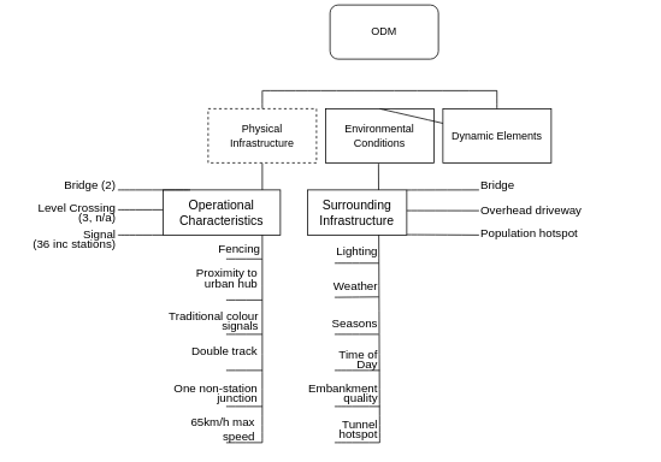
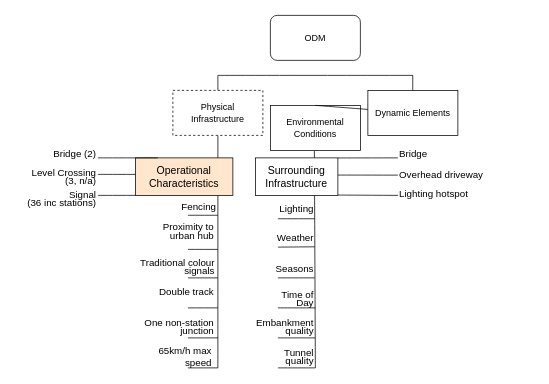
- <mxCell id="4" value="ODM" style="rounded=1;whiteSpace=wrap;html=1;" vertex="1" parent="1"><mxGeometry x="365" y="5" width="120" height="60" as="geometry" /></mxCell>
+ <mxCell id="4" value="ODM" style="rounded=1;whiteSpace=wrap;html=1;" vertex="1" parent="1"><mxGeometry x="360" y="20" width="120" height="60" as="geometry" /></mxCell>
- <mxCell id="6" value="Environmental Conditions" style="rounded=0;whiteSpace=wrap;html=1;" vertex="1" parent="1"><mxGeometry x="360" y="120" width="120" height="60" as="geometry" /></mxCell>
+ <mxCell id="6" value="Environmental Conditions" style="rounded=0;whiteSpace=wrap;html=1;" vertex="1" parent="1"><mxGeometry x="360" y="140" width="120" height="60" as="geometry" /></mxCell>
- <mxCell id="7" value="&lt;font style=&quot;font-size: 14px;&quot;&gt;Operational Characteristics&lt;/font&gt;" style="rounded=0;whiteSpace=wrap;html=1;" vertex="1" parent="1"><mxGeometry x="180" y="210" width="130" height="50" as="geometry" /></mxCell>
+ <mxCell id="7" value="&lt;font style=&quot;font-size: 14px;&quot;&gt;Operational Characteristics&lt;/font&gt;" style="rounded=0;whiteSpace=wrap;html=1;fillColor=#ffe6cc;" vertex="1" parent="1"><mxGeometry x="180" y="210" width="130" height="50" as="geometry" /></mxCell>
- <mxCell id="37" value="&lt;div style=&quot;line-height: 80%;&quot;&gt;&lt;div&gt;&lt;font style=&quot;line-height: 80%;&quot;&gt;Population hotspot&lt;/font&gt;&lt;/div&gt;&lt;/div&gt;" style="text;html=1;align=left;verticalAlign=middle;whiteSpace=wrap;rounded=0;fontSize=13;" vertex="1" parent="1"><mxGeometry x="530" y="244" width="180" height="30" as="geometry" /></mxCell>
+ <mxCell id="37" value="&lt;div style=&quot;line-height: 80%;&quot;&gt;&lt;div&gt;&lt;font style=&quot;line-height: 80%;&quot;&gt;Lighting hotspot&lt;/font&gt;&lt;/div&gt;&lt;/div&gt;" style="text;html=1;align=left;verticalAlign=middle;whiteSpace=wrap;rounded=0;fontSize=13;" vertex="1" parent="1"><mxGeometry x="530" y="244" width="180" height="30" as="geometry" /></mxCell>
- <mxCell id="49" value="&lt;div style=&quot;line-height: 80%;&quot;&gt;&lt;div&gt;&lt;font style=&quot;line-height: 80%;&quot;&gt;Tunnel hotspot&lt;/font&gt;&lt;/div&gt;&lt;/div&gt;" style="text;html=1;align=right;verticalAlign=middle;whiteSpace=wrap;rounded=0;fontSize=13;" vertex="1" parent="1"><mxGeometry x="360" y="460" width="60" height="30" as="geometry" /></mxCell>
+ <mxCell id="49" value="&lt;div style=&quot;line-height: 80%;&quot;&gt;&lt;div&gt;&lt;font style=&quot;line-height: 80%;&quot;&gt;Tunnel quality&lt;/font&gt;&lt;/div&gt;&lt;/div&gt;" style="text;html=1;align=right;verticalAlign=middle;whiteSpace=wrap;rounded=0;fontSize=13;" vertex="1" parent="1"><mxGeometry x="360" y="460" width="60" height="30" as="geometry" /></mxCell>
